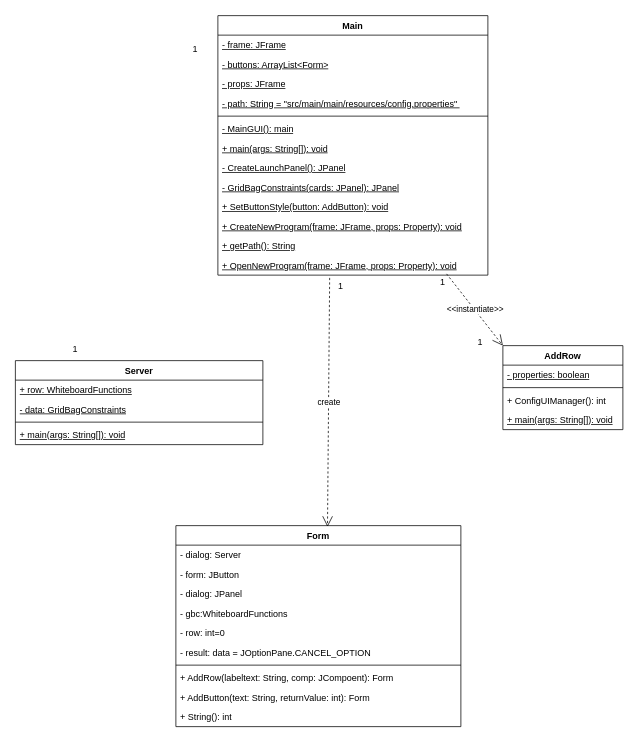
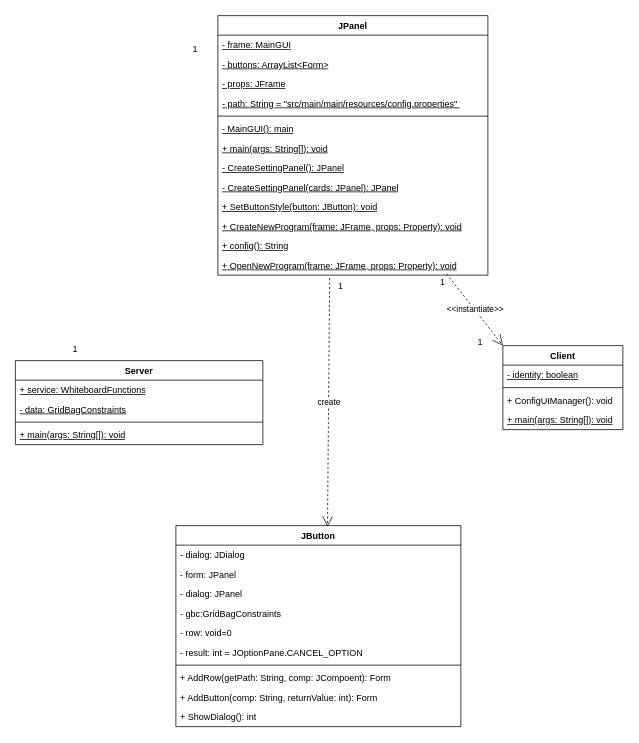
- <mxCell id="2" value="Main" style="swimlane;fontStyle=1;align=center;verticalAlign=top;childLayout=stackLayout;horizontal=1;startSize=26;horizontalStack=0;resizeParent=1;resizeParentMax=0;resizeLast=0;collapsible=1;marginBottom=0;whiteSpace=wrap;html=1;" vertex="1" parent="1"><mxGeometry x="290" y="20" width="360" height="346" as="geometry" /></mxCell>
+ <mxCell id="2" value="JPanel" style="swimlane;fontStyle=1;align=center;verticalAlign=top;childLayout=stackLayout;horizontal=1;startSize=26;horizontalStack=0;resizeParent=1;resizeParentMax=0;resizeLast=0;collapsible=1;marginBottom=0;whiteSpace=wrap;html=1;" vertex="1" parent="1"><mxGeometry x="290" y="20" width="360" height="346" as="geometry" /></mxCell>
- <mxCell id="3" value="&lt;u&gt;- frame: JFrame&lt;/u&gt;" style="text;strokeColor=none;fillColor=none;align=left;verticalAlign=top;spacingLeft=4;spacingRight=4;overflow=hidden;rotatable=0;points=[[0,0.5],[1,0.5]];portConstraint=eastwest;whiteSpace=wrap;html=1;" vertex="1" parent="2"><mxGeometry y="26" width="360" height="26" as="geometry" /></mxCell>
+ <mxCell id="3" value="&lt;u&gt;- frame: MainGUI&lt;/u&gt;" style="text;strokeColor=none;fillColor=none;align=left;verticalAlign=top;spacingLeft=4;spacingRight=4;overflow=hidden;rotatable=0;points=[[0,0.5],[1,0.5]];portConstraint=eastwest;whiteSpace=wrap;html=1;" vertex="1" parent="2"><mxGeometry y="26" width="360" height="26" as="geometry" /></mxCell>
- <mxCell id="10" value="&lt;u&gt;- CreateLaunchPanel(): JPanel&lt;/u&gt;" style="text;strokeColor=none;fillColor=none;align=left;verticalAlign=top;spacingLeft=4;spacingRight=4;overflow=hidden;rotatable=0;points=[[0,0.5],[1,0.5]];portConstraint=eastwest;whiteSpace=wrap;html=1;" vertex="1" parent="2"><mxGeometry y="190" width="360" height="26" as="geometry" /></mxCell>
+ <mxCell id="10" value="&lt;u&gt;- CreateSettingPanel(): JPanel&lt;/u&gt;" style="text;strokeColor=none;fillColor=none;align=left;verticalAlign=top;spacingLeft=4;spacingRight=4;overflow=hidden;rotatable=0;points=[[0,0.5],[1,0.5]];portConstraint=eastwest;whiteSpace=wrap;html=1;" vertex="1" parent="2"><mxGeometry y="190" width="360" height="26" as="geometry" /></mxCell>
- <mxCell id="11" value="&lt;u&gt;- GridBagConstraints(cards: JPanel): JPanel&lt;/u&gt;" style="text;strokeColor=none;fillColor=none;align=left;verticalAlign=top;spacingLeft=4;spacingRight=4;overflow=hidden;rotatable=0;points=[[0,0.5],[1,0.5]];portConstraint=eastwest;whiteSpace=wrap;html=1;" vertex="1" parent="2"><mxGeometry y="216" width="360" height="26" as="geometry" /></mxCell>
+ <mxCell id="11" value="&lt;u&gt;- CreateSettingPanel(cards: JPanel): JPanel&lt;/u&gt;" style="text;strokeColor=none;fillColor=none;align=left;verticalAlign=top;spacingLeft=4;spacingRight=4;overflow=hidden;rotatable=0;points=[[0,0.5],[1,0.5]];portConstraint=eastwest;whiteSpace=wrap;html=1;" vertex="1" parent="2"><mxGeometry y="216" width="360" height="26" as="geometry" /></mxCell>
- <mxCell id="12" value="&lt;u&gt;+ SetButtonStyle(button: AddButton): void&lt;/u&gt;" style="text;strokeColor=none;fillColor=none;align=left;verticalAlign=top;spacingLeft=4;spacingRight=4;overflow=hidden;rotatable=0;points=[[0,0.5],[1,0.5]];portConstraint=eastwest;whiteSpace=wrap;html=1;" vertex="1" parent="2"><mxGeometry y="242" width="360" height="26" as="geometry" /></mxCell>
+ <mxCell id="12" value="&lt;u&gt;+ SetButtonStyle(button: JButton): void&lt;/u&gt;" style="text;strokeColor=none;fillColor=none;align=left;verticalAlign=top;spacingLeft=4;spacingRight=4;overflow=hidden;rotatable=0;points=[[0,0.5],[1,0.5]];portConstraint=eastwest;whiteSpace=wrap;html=1;" vertex="1" parent="2"><mxGeometry y="242" width="360" height="26" as="geometry" /></mxCell>
- <mxCell id="14" value="&lt;u&gt;+ getPath(): String&lt;/u&gt;" style="text;strokeColor=none;fillColor=none;align=left;verticalAlign=top;spacingLeft=4;spacingRight=4;overflow=hidden;rotatable=0;points=[[0,0.5],[1,0.5]];portConstraint=eastwest;whiteSpace=wrap;html=1;" vertex="1" parent="2"><mxGeometry y="294" width="360" height="26" as="geometry" /></mxCell>
+ <mxCell id="14" value="&lt;u&gt;+ config(): String&lt;/u&gt;" style="text;strokeColor=none;fillColor=none;align=left;verticalAlign=top;spacingLeft=4;spacingRight=4;overflow=hidden;rotatable=0;points=[[0,0.5],[1,0.5]];portConstraint=eastwest;whiteSpace=wrap;html=1;" vertex="1" parent="2"><mxGeometry y="294" width="360" height="26" as="geometry" /></mxCell>
- <mxCell id="21" value="AddRow" style="swimlane;fontStyle=1;align=center;verticalAlign=top;childLayout=stackLayout;horizontal=1;startSize=26;horizontalStack=0;resizeParent=1;resizeParentMax=0;resizeLast=0;collapsible=1;marginBottom=0;whiteSpace=wrap;html=1;" vertex="1" parent="1"><mxGeometry x="670" y="460" width="160" height="112" as="geometry" /></mxCell>
+ <mxCell id="21" value="Client" style="swimlane;fontStyle=1;align=center;verticalAlign=top;childLayout=stackLayout;horizontal=1;startSize=26;horizontalStack=0;resizeParent=1;resizeParentMax=0;resizeLast=0;collapsible=1;marginBottom=0;whiteSpace=wrap;html=1;" vertex="1" parent="1"><mxGeometry x="670" y="460" width="160" height="112" as="geometry" /></mxCell>
- <mxCell id="22" value="&lt;u&gt;- properties: boolean&lt;/u&gt;" style="text;strokeColor=none;fillColor=none;align=left;verticalAlign=top;spacingLeft=4;spacingRight=4;overflow=hidden;rotatable=0;points=[[0,0.5],[1,0.5]];portConstraint=eastwest;whiteSpace=wrap;html=1;" vertex="1" parent="21"><mxGeometry y="26" width="160" height="26" as="geometry" /></mxCell>
+ <mxCell id="22" value="&lt;u&gt;- identity: boolean&lt;/u&gt;" style="text;strokeColor=none;fillColor=none;align=left;verticalAlign=top;spacingLeft=4;spacingRight=4;overflow=hidden;rotatable=0;points=[[0,0.5],[1,0.5]];portConstraint=eastwest;whiteSpace=wrap;html=1;" vertex="1" parent="21"><mxGeometry y="26" width="160" height="26" as="geometry" /></mxCell>
- <mxCell id="17" value="&lt;u&gt;+ row: WhiteboardFunctions&lt;/u&gt;" style="text;strokeColor=none;fillColor=none;align=left;verticalAlign=top;spacingLeft=4;spacingRight=4;overflow=hidden;rotatable=0;points=[[0,0.5],[1,0.5]];portConstraint=eastwest;whiteSpace=wrap;html=1;" vertex="1" parent="16"><mxGeometry y="26" width="330" height="26" as="geometry" /></mxCell>
+ <mxCell id="17" value="&lt;u&gt;+ service: WhiteboardFunctions&lt;/u&gt;" style="text;strokeColor=none;fillColor=none;align=left;verticalAlign=top;spacingLeft=4;spacingRight=4;overflow=hidden;rotatable=0;points=[[0,0.5],[1,0.5]];portConstraint=eastwest;whiteSpace=wrap;html=1;" vertex="1" parent="16"><mxGeometry y="26" width="330" height="26" as="geometry" /></mxCell>
- <mxCell id="24" value="+ ConfigUIManager(): int" style="text;strokeColor=none;fillColor=none;align=left;verticalAlign=top;spacingLeft=4;spacingRight=4;overflow=hidden;rotatable=0;points=[[0,0.5],[1,0.5]];portConstraint=eastwest;whiteSpace=wrap;html=1;" vertex="1" parent="21"><mxGeometry y="60" width="160" height="26" as="geometry" /></mxCell>
+ <mxCell id="24" value="+ ConfigUIManager(): void" style="text;strokeColor=none;fillColor=none;align=left;verticalAlign=top;spacingLeft=4;spacingRight=4;overflow=hidden;rotatable=0;points=[[0,0.5],[1,0.5]];portConstraint=eastwest;whiteSpace=wrap;html=1;" vertex="1" parent="21"><mxGeometry y="60" width="160" height="26" as="geometry" /></mxCell>
- <mxCell id="26" value="Form" style="swimlane;fontStyle=1;align=center;verticalAlign=top;childLayout=stackLayout;horizontal=1;startSize=26;horizontalStack=0;resizeParent=1;resizeParentMax=0;resizeLast=0;collapsible=1;marginBottom=0;whiteSpace=wrap;html=1;" vertex="1" parent="1"><mxGeometry x="234" y="700" width="380" height="268" as="geometry" /></mxCell>
+ <mxCell id="26" value="JButton" style="swimlane;fontStyle=1;align=center;verticalAlign=top;childLayout=stackLayout;horizontal=1;startSize=26;horizontalStack=0;resizeParent=1;resizeParentMax=0;resizeLast=0;collapsible=1;marginBottom=0;whiteSpace=wrap;html=1;" vertex="1" parent="1"><mxGeometry x="234" y="700" width="380" height="268" as="geometry" /></mxCell>
- <mxCell id="27" value="- dialog: Server" style="text;strokeColor=none;fillColor=none;align=left;verticalAlign=top;spacingLeft=4;spacingRight=4;overflow=hidden;rotatable=0;points=[[0,0.5],[1,0.5]];portConstraint=eastwest;whiteSpace=wrap;html=1;" vertex="1" parent="26"><mxGeometry y="26" width="380" height="26" as="geometry" /></mxCell>
+ <mxCell id="27" value="- dialog: JDialog" style="text;strokeColor=none;fillColor=none;align=left;verticalAlign=top;spacingLeft=4;spacingRight=4;overflow=hidden;rotatable=0;points=[[0,0.5],[1,0.5]];portConstraint=eastwest;whiteSpace=wrap;html=1;" vertex="1" parent="26"><mxGeometry y="26" width="380" height="26" as="geometry" /></mxCell>
- <mxCell id="28" value="- form: JButton" style="text;strokeColor=none;fillColor=none;align=left;verticalAlign=top;spacingLeft=4;spacingRight=4;overflow=hidden;rotatable=0;points=[[0,0.5],[1,0.5]];portConstraint=eastwest;whiteSpace=wrap;html=1;" vertex="1" parent="26"><mxGeometry y="52" width="380" height="26" as="geometry" /></mxCell>
+ <mxCell id="28" value="- form: JPanel" style="text;strokeColor=none;fillColor=none;align=left;verticalAlign=top;spacingLeft=4;spacingRight=4;overflow=hidden;rotatable=0;points=[[0,0.5],[1,0.5]];portConstraint=eastwest;whiteSpace=wrap;html=1;" vertex="1" parent="26"><mxGeometry y="52" width="380" height="26" as="geometry" /></mxCell>
- <mxCell id="30" value="- gbc:WhiteboardFunctions&amp;nbsp;" style="text;strokeColor=none;fillColor=none;align=left;verticalAlign=top;spacingLeft=4;spacingRight=4;overflow=hidden;rotatable=0;points=[[0,0.5],[1,0.5]];portConstraint=eastwest;whiteSpace=wrap;html=1;" vertex="1" parent="26"><mxGeometry y="104" width="380" height="26" as="geometry" /></mxCell>
+ <mxCell id="30" value="- gbc:GridBagConstraints&amp;nbsp;" style="text;strokeColor=none;fillColor=none;align=left;verticalAlign=top;spacingLeft=4;spacingRight=4;overflow=hidden;rotatable=0;points=[[0,0.5],[1,0.5]];portConstraint=eastwest;whiteSpace=wrap;html=1;" vertex="1" parent="26"><mxGeometry y="104" width="380" height="26" as="geometry" /></mxCell>
- <mxCell id="31" value="- row: int=0" style="text;strokeColor=none;fillColor=none;align=left;verticalAlign=top;spacingLeft=4;spacingRight=4;overflow=hidden;rotatable=0;points=[[0,0.5],[1,0.5]];portConstraint=eastwest;whiteSpace=wrap;html=1;" vertex="1" parent="26"><mxGeometry y="130" width="380" height="26" as="geometry" /></mxCell>
+ <mxCell id="31" value="- row: void=0" style="text;strokeColor=none;fillColor=none;align=left;verticalAlign=top;spacingLeft=4;spacingRight=4;overflow=hidden;rotatable=0;points=[[0,0.5],[1,0.5]];portConstraint=eastwest;whiteSpace=wrap;html=1;" vertex="1" parent="26"><mxGeometry y="130" width="380" height="26" as="geometry" /></mxCell>
- <mxCell id="32" value="- result: data = JOptionPane.CANCEL_OPTION&amp;nbsp;" style="text;strokeColor=none;fillColor=none;align=left;verticalAlign=top;spacingLeft=4;spacingRight=4;overflow=hidden;rotatable=0;points=[[0,0.5],[1,0.5]];portConstraint=eastwest;whiteSpace=wrap;html=1;" vertex="1" parent="26"><mxGeometry y="156" width="380" height="26" as="geometry" /></mxCell>
+ <mxCell id="32" value="- result: int = JOptionPane.CANCEL_OPTION&amp;nbsp;" style="text;strokeColor=none;fillColor=none;align=left;verticalAlign=top;spacingLeft=4;spacingRight=4;overflow=hidden;rotatable=0;points=[[0,0.5],[1,0.5]];portConstraint=eastwest;whiteSpace=wrap;html=1;" vertex="1" parent="26"><mxGeometry y="156" width="380" height="26" as="geometry" /></mxCell>
- <mxCell id="34" value="+ AddRow(labeltext: String, comp: JCompoent): Form" style="text;strokeColor=none;fillColor=none;align=left;verticalAlign=top;spacingLeft=4;spacingRight=4;overflow=hidden;rotatable=0;points=[[0,0.5],[1,0.5]];portConstraint=eastwest;whiteSpace=wrap;html=1;" vertex="1" parent="26"><mxGeometry y="190" width="380" height="26" as="geometry" /></mxCell>
+ <mxCell id="34" value="+ AddRow(getPath: String, comp: JCompoent): Form" style="text;strokeColor=none;fillColor=none;align=left;verticalAlign=top;spacingLeft=4;spacingRight=4;overflow=hidden;rotatable=0;points=[[0,0.5],[1,0.5]];portConstraint=eastwest;whiteSpace=wrap;html=1;" vertex="1" parent="26"><mxGeometry y="190" width="380" height="26" as="geometry" /></mxCell>
- <mxCell id="35" value="+ AddButton(text: String, returnValue: int): Form" style="text;strokeColor=none;fillColor=none;align=left;verticalAlign=top;spacingLeft=4;spacingRight=4;overflow=hidden;rotatable=0;points=[[0,0.5],[1,0.5]];portConstraint=eastwest;whiteSpace=wrap;html=1;" vertex="1" parent="26"><mxGeometry y="216" width="380" height="26" as="geometry" /></mxCell>
+ <mxCell id="35" value="+ AddButton(comp: String, returnValue: int): Form" style="text;strokeColor=none;fillColor=none;align=left;verticalAlign=top;spacingLeft=4;spacingRight=4;overflow=hidden;rotatable=0;points=[[0,0.5],[1,0.5]];portConstraint=eastwest;whiteSpace=wrap;html=1;" vertex="1" parent="26"><mxGeometry y="216" width="380" height="26" as="geometry" /></mxCell>
- <mxCell id="36" value="+ String(): int" style="text;strokeColor=none;fillColor=none;align=left;verticalAlign=top;spacingLeft=4;spacingRight=4;overflow=hidden;rotatable=0;points=[[0,0.5],[1,0.5]];portConstraint=eastwest;whiteSpace=wrap;html=1;" vertex="1" parent="26"><mxGeometry y="242" width="380" height="26" as="geometry" /></mxCell>
+ <mxCell id="36" value="+ ShowDialog(): int" style="text;strokeColor=none;fillColor=none;align=left;verticalAlign=top;spacingLeft=4;spacingRight=4;overflow=hidden;rotatable=0;points=[[0,0.5],[1,0.5]];portConstraint=eastwest;whiteSpace=wrap;html=1;" vertex="1" parent="26"><mxGeometry y="242" width="380" height="26" as="geometry" /></mxCell>
